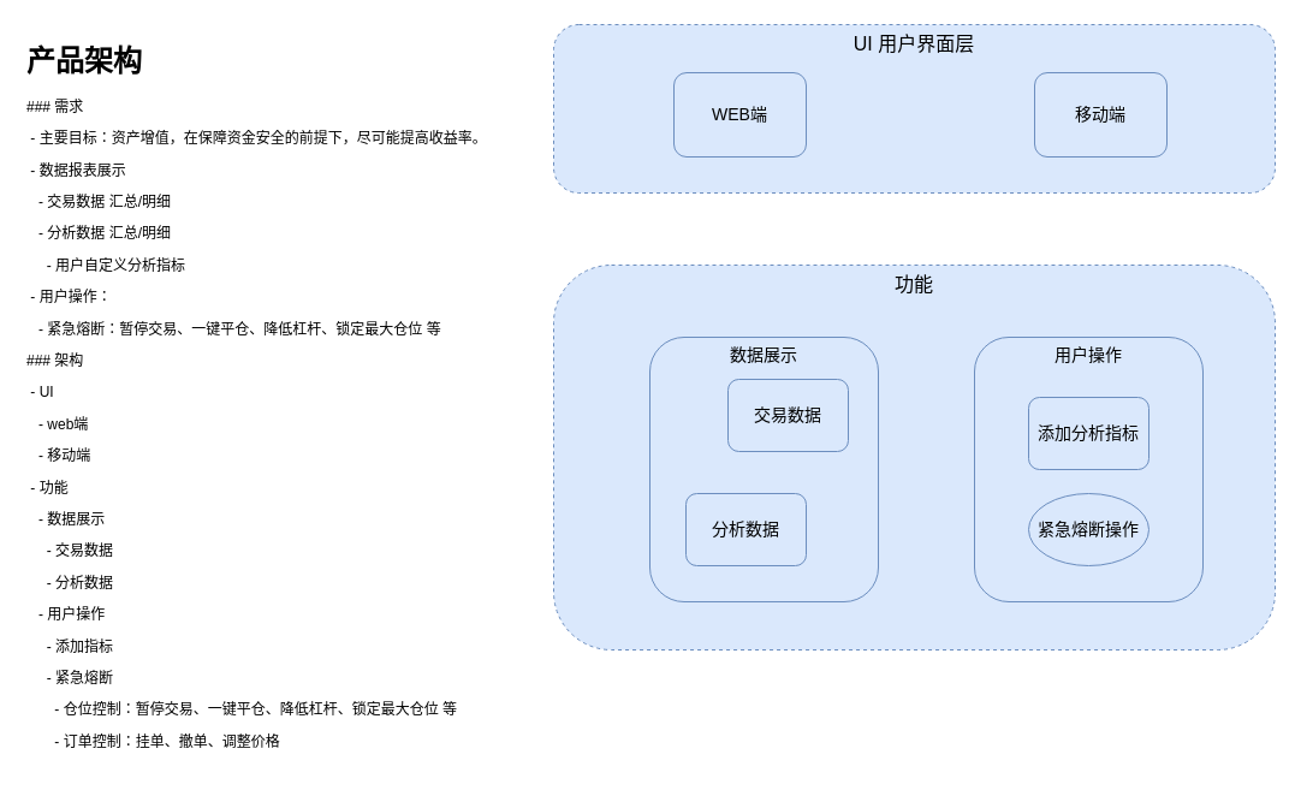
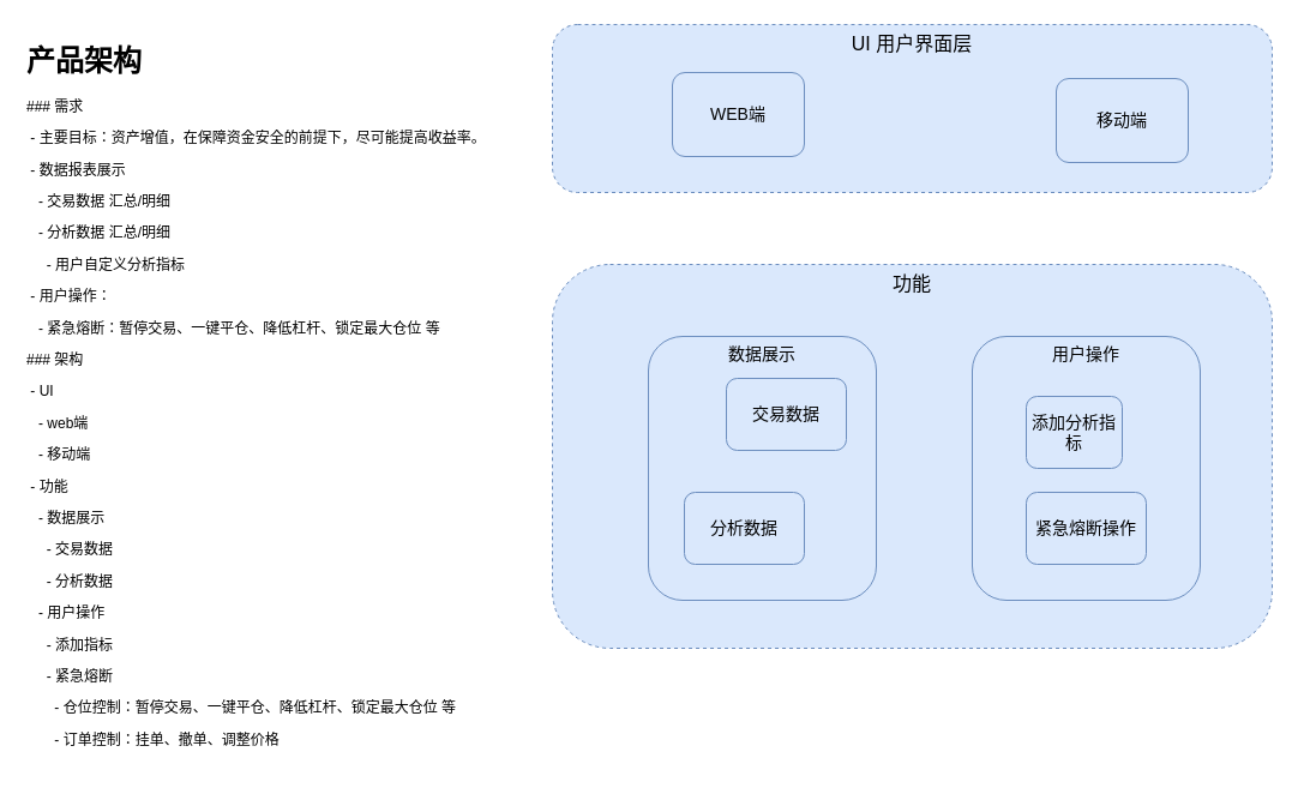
- <mxCell id="9" value="移动端" style="rounded=1;whiteSpace=wrap;html=1;fillColor=#dae8fc;strokeColor=#6c8ebf;fontColor=#000000;fontSize=14;fontFamily=Helvetica;verticalAlign=middle;" vertex="1" parent="1"><mxGeometry x="860" y="60" width="110" height="70" as="geometry" /></mxCell>
+ <mxCell id="9" value="移动端" style="rounded=1;whiteSpace=wrap;html=1;fillColor=#dae8fc;strokeColor=#6c8ebf;fontColor=#000000;fontSize=14;fontFamily=Helvetica;verticalAlign=middle;" vertex="1" parent="1"><mxGeometry x="880" y="65" width="110" height="70" as="geometry" /></mxCell>
- <mxCell id="11" value="添加分析指标" style="rounded=1;whiteSpace=wrap;html=1;fillColor=#dae8fc;strokeColor=#6c8ebf;fontColor=#000000;fontSize=14;fontFamily=Helvetica;" vertex="1" parent="1"><mxGeometry x="855" y="330" width="100" height="60" as="geometry" /></mxCell>
+ <mxCell id="11" value="添加分析指标" style="rounded=1;whiteSpace=wrap;html=1;fillColor=#dae8fc;strokeColor=#6c8ebf;fontColor=#000000;fontSize=14;fontFamily=Helvetica;" vertex="1" parent="1"><mxGeometry x="855" y="330" width="80" height="60" as="geometry" /></mxCell>
- <mxCell id="12" value="紧急熔断操作" style="ellipse;whiteSpace=wrap;html=1;fillColor=#dae8fc;strokeColor=#6c8ebf;fontColor=#000000;fontSize=14;fontFamily=Helvetica;" vertex="1" parent="1"><mxGeometry x="855" y="410" width="100" height="60" as="geometry" /></mxCell>
+ <mxCell id="12" value="紧急熔断操作" style="rounded=1;whiteSpace=wrap;html=1;fillColor=#dae8fc;strokeColor=#6c8ebf;fontColor=#000000;fontSize=14;fontFamily=Helvetica;" vertex="1" parent="1"><mxGeometry x="855" y="410" width="100" height="60" as="geometry" /></mxCell>
